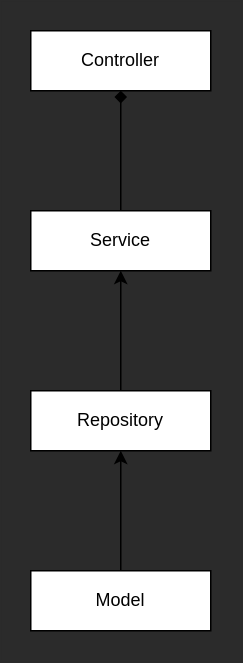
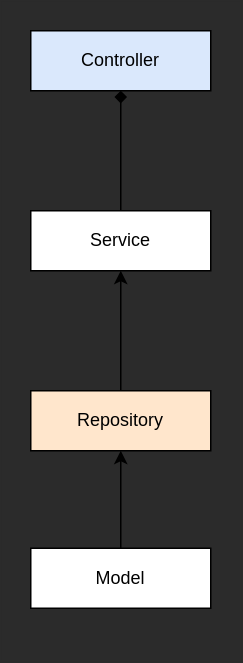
- <mxCell id="2" value="Controller" style="rounded=0;whiteSpace=wrap;html=1;labelBackgroundColor=none;" parent="1" vertex="1"><mxGeometry width="120" height="40" as="geometry" x="20" y="20" /></mxCell>
+ <mxCell id="2" value="Controller" style="rounded=0;whiteSpace=wrap;html=1;labelBackgroundColor=none;fillColor=#dae8fc;" parent="1" vertex="1"><mxGeometry width="120" height="40" as="geometry" x="20" y="20" /></mxCell>
- <mxCell id="6" value="Repository" style="rounded=0;whiteSpace=wrap;html=1;labelBackgroundColor=none;" vertex="1" parent="1"><mxGeometry y="260" width="120" height="40" as="geometry" x="20" /></mxCell>
+ <mxCell id="6" value="Repository" style="rounded=0;whiteSpace=wrap;html=1;labelBackgroundColor=none;fillColor=#ffe6cc;" vertex="1" parent="1"><mxGeometry y="260" width="120" height="40" as="geometry" x="20" /></mxCell>
- <mxCell id="8" value="Model" style="rounded=0;whiteSpace=wrap;html=1;labelBackgroundColor=none;" vertex="1" parent="1"><mxGeometry y="380" width="120" height="40" as="geometry" x="20" /></mxCell>
+ <mxCell id="8" value="Model" style="rounded=0;whiteSpace=wrap;html=1;labelBackgroundColor=none;" vertex="1" parent="1"><mxGeometry x="20" y="365" width="120" height="40" as="geometry" /></mxCell>
